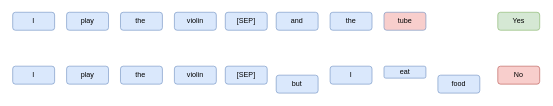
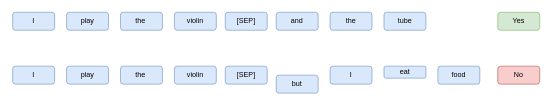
- <mxCell id="9" value="tube" style="rounded=1;whiteSpace=wrap;html=1;fillColor=#f8cecc;strokeColor=#6c8ebf;" vertex="1" parent="1"><mxGeometry x="640" y="20" width="70" height="30" as="geometry" /></mxCell>
+ <mxCell id="9" value="tube" style="rounded=1;whiteSpace=wrap;html=1;fillColor=#dae8fc;strokeColor=#6c8ebf;" vertex="1" parent="1"><mxGeometry x="640" y="20" width="70" height="30" as="geometry" /></mxCell>
- <mxCell id="19" value="food" style="rounded=1;whiteSpace=wrap;html=1;fillColor=#dae8fc;strokeColor=#6c8ebf;" vertex="1" parent="1"><mxGeometry x="730" y="125" width="70" height="30" as="geometry" /></mxCell>
+ <mxCell id="19" value="food" style="rounded=1;whiteSpace=wrap;html=1;fillColor=#dae8fc;strokeColor=#6c8ebf;" vertex="1" parent="1"><mxGeometry x="730" y="110" width="70" height="30" as="geometry" /></mxCell>
